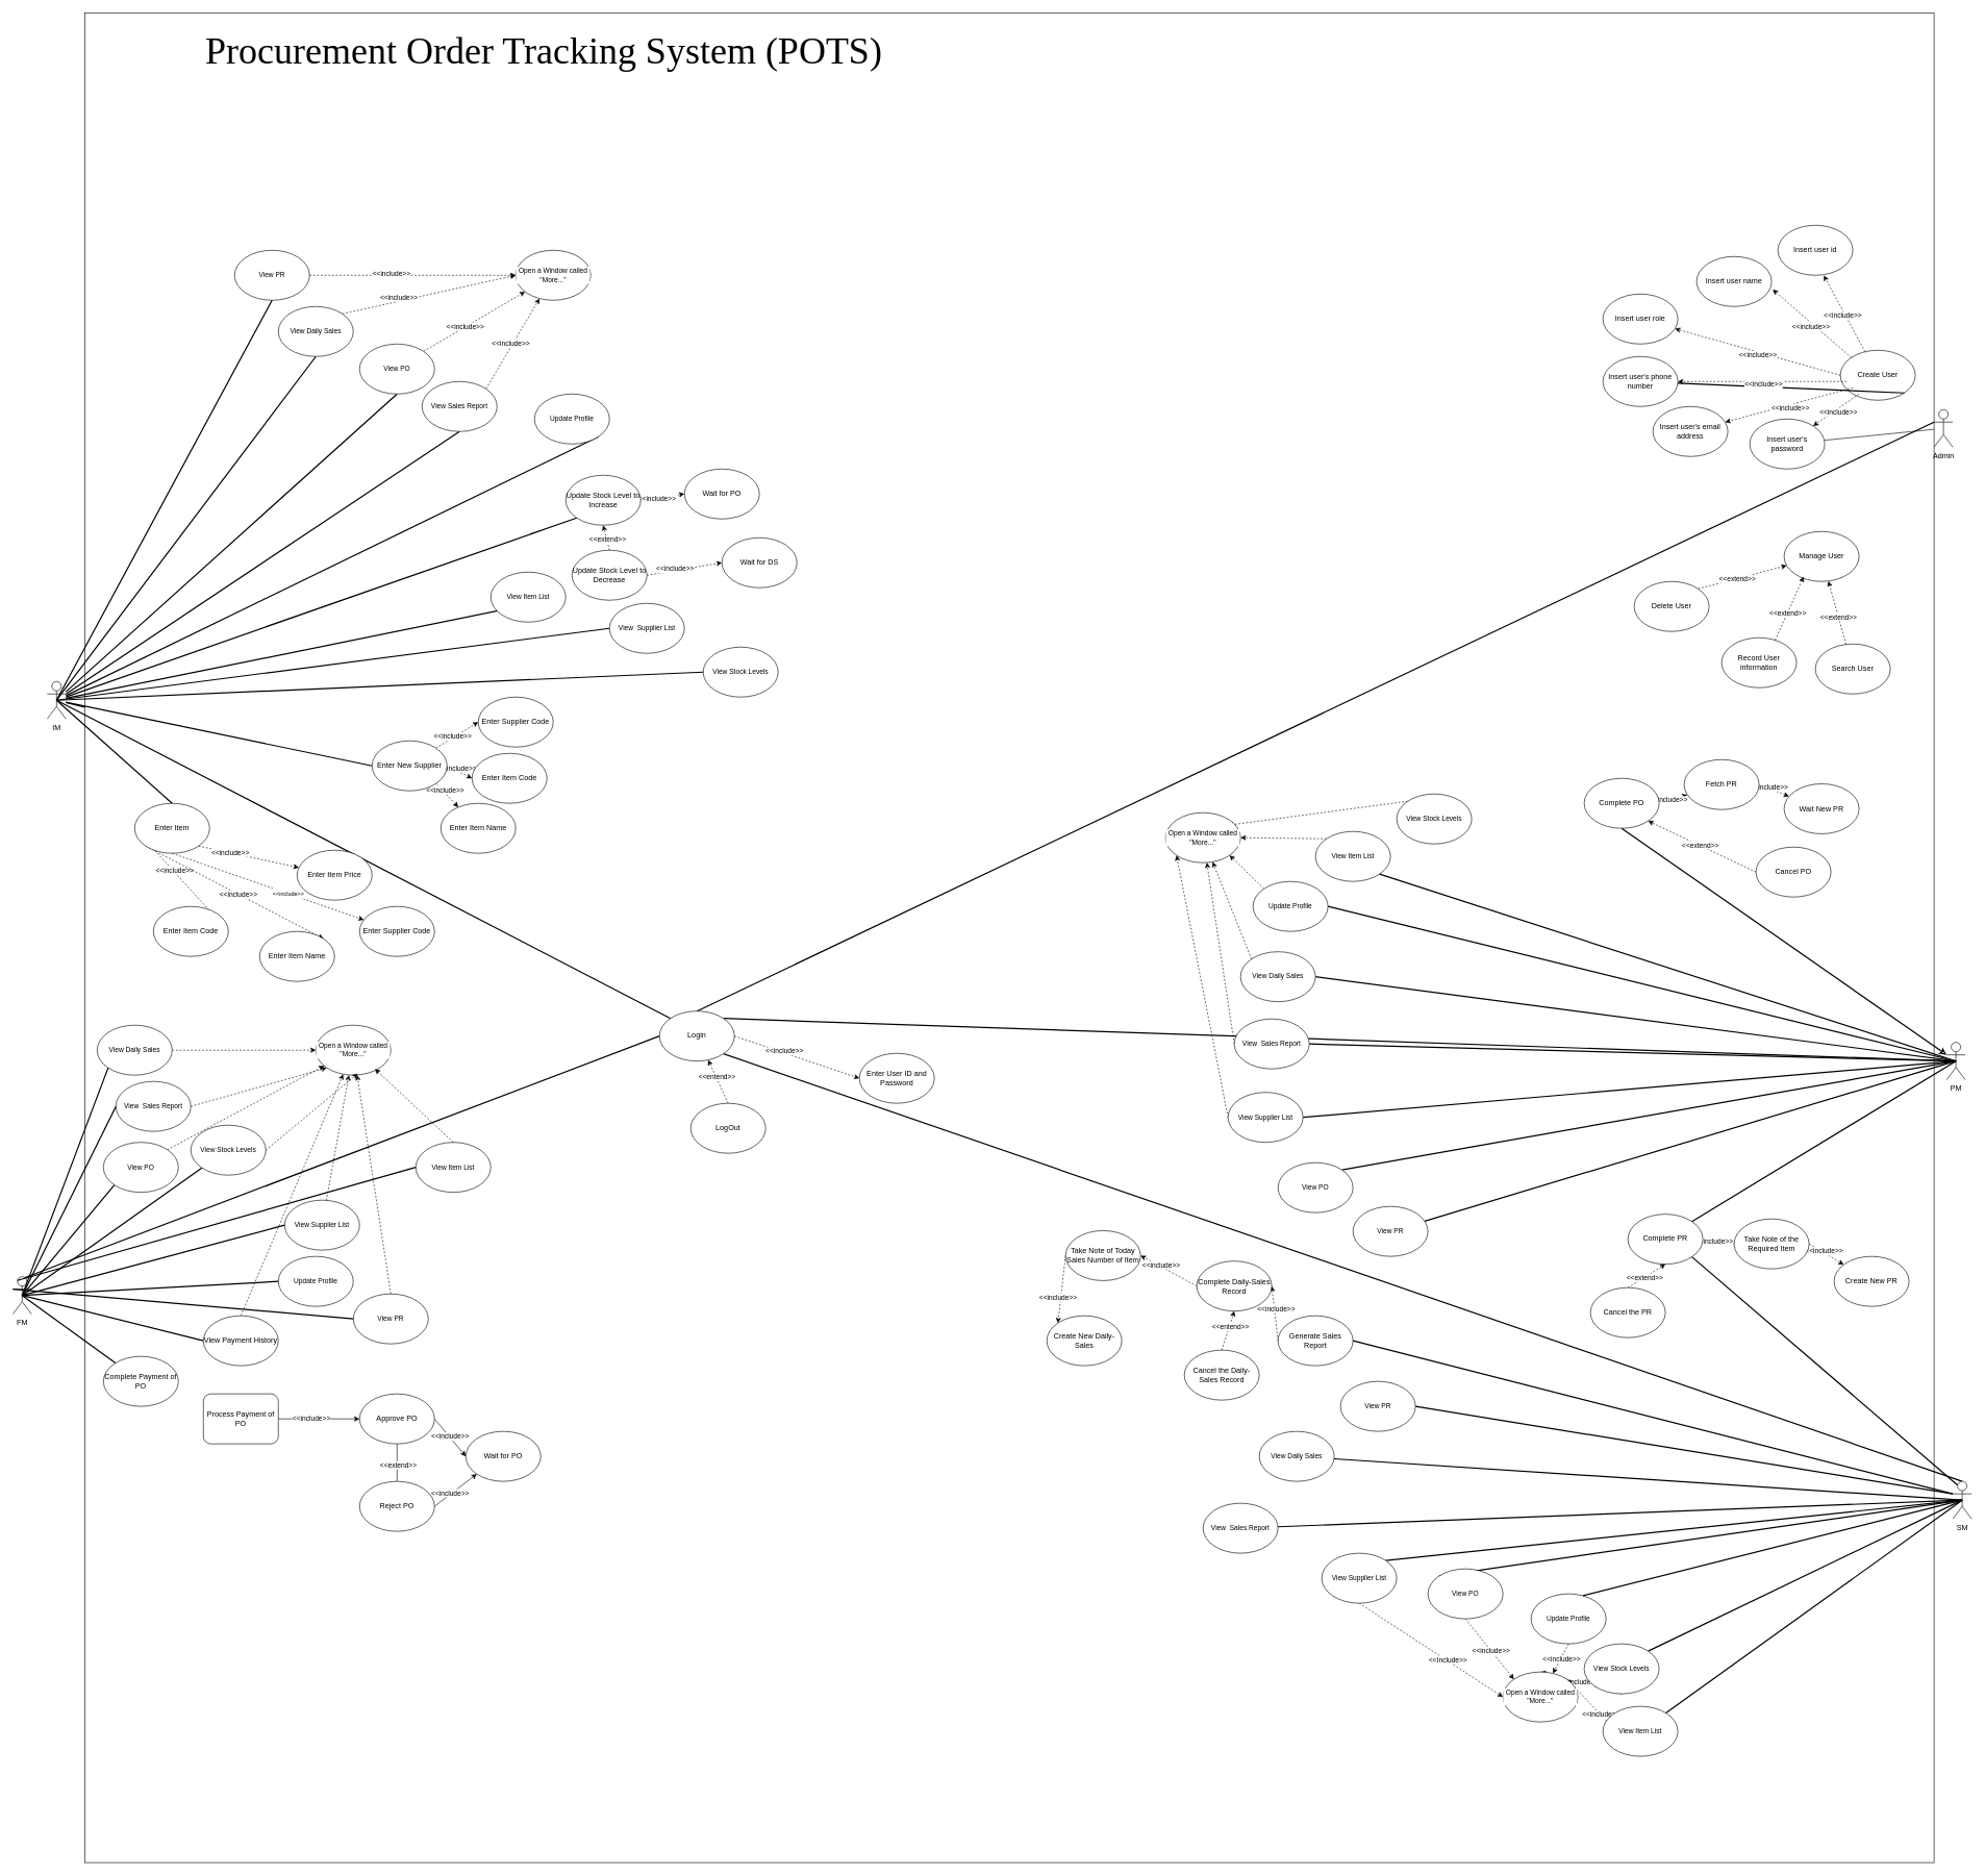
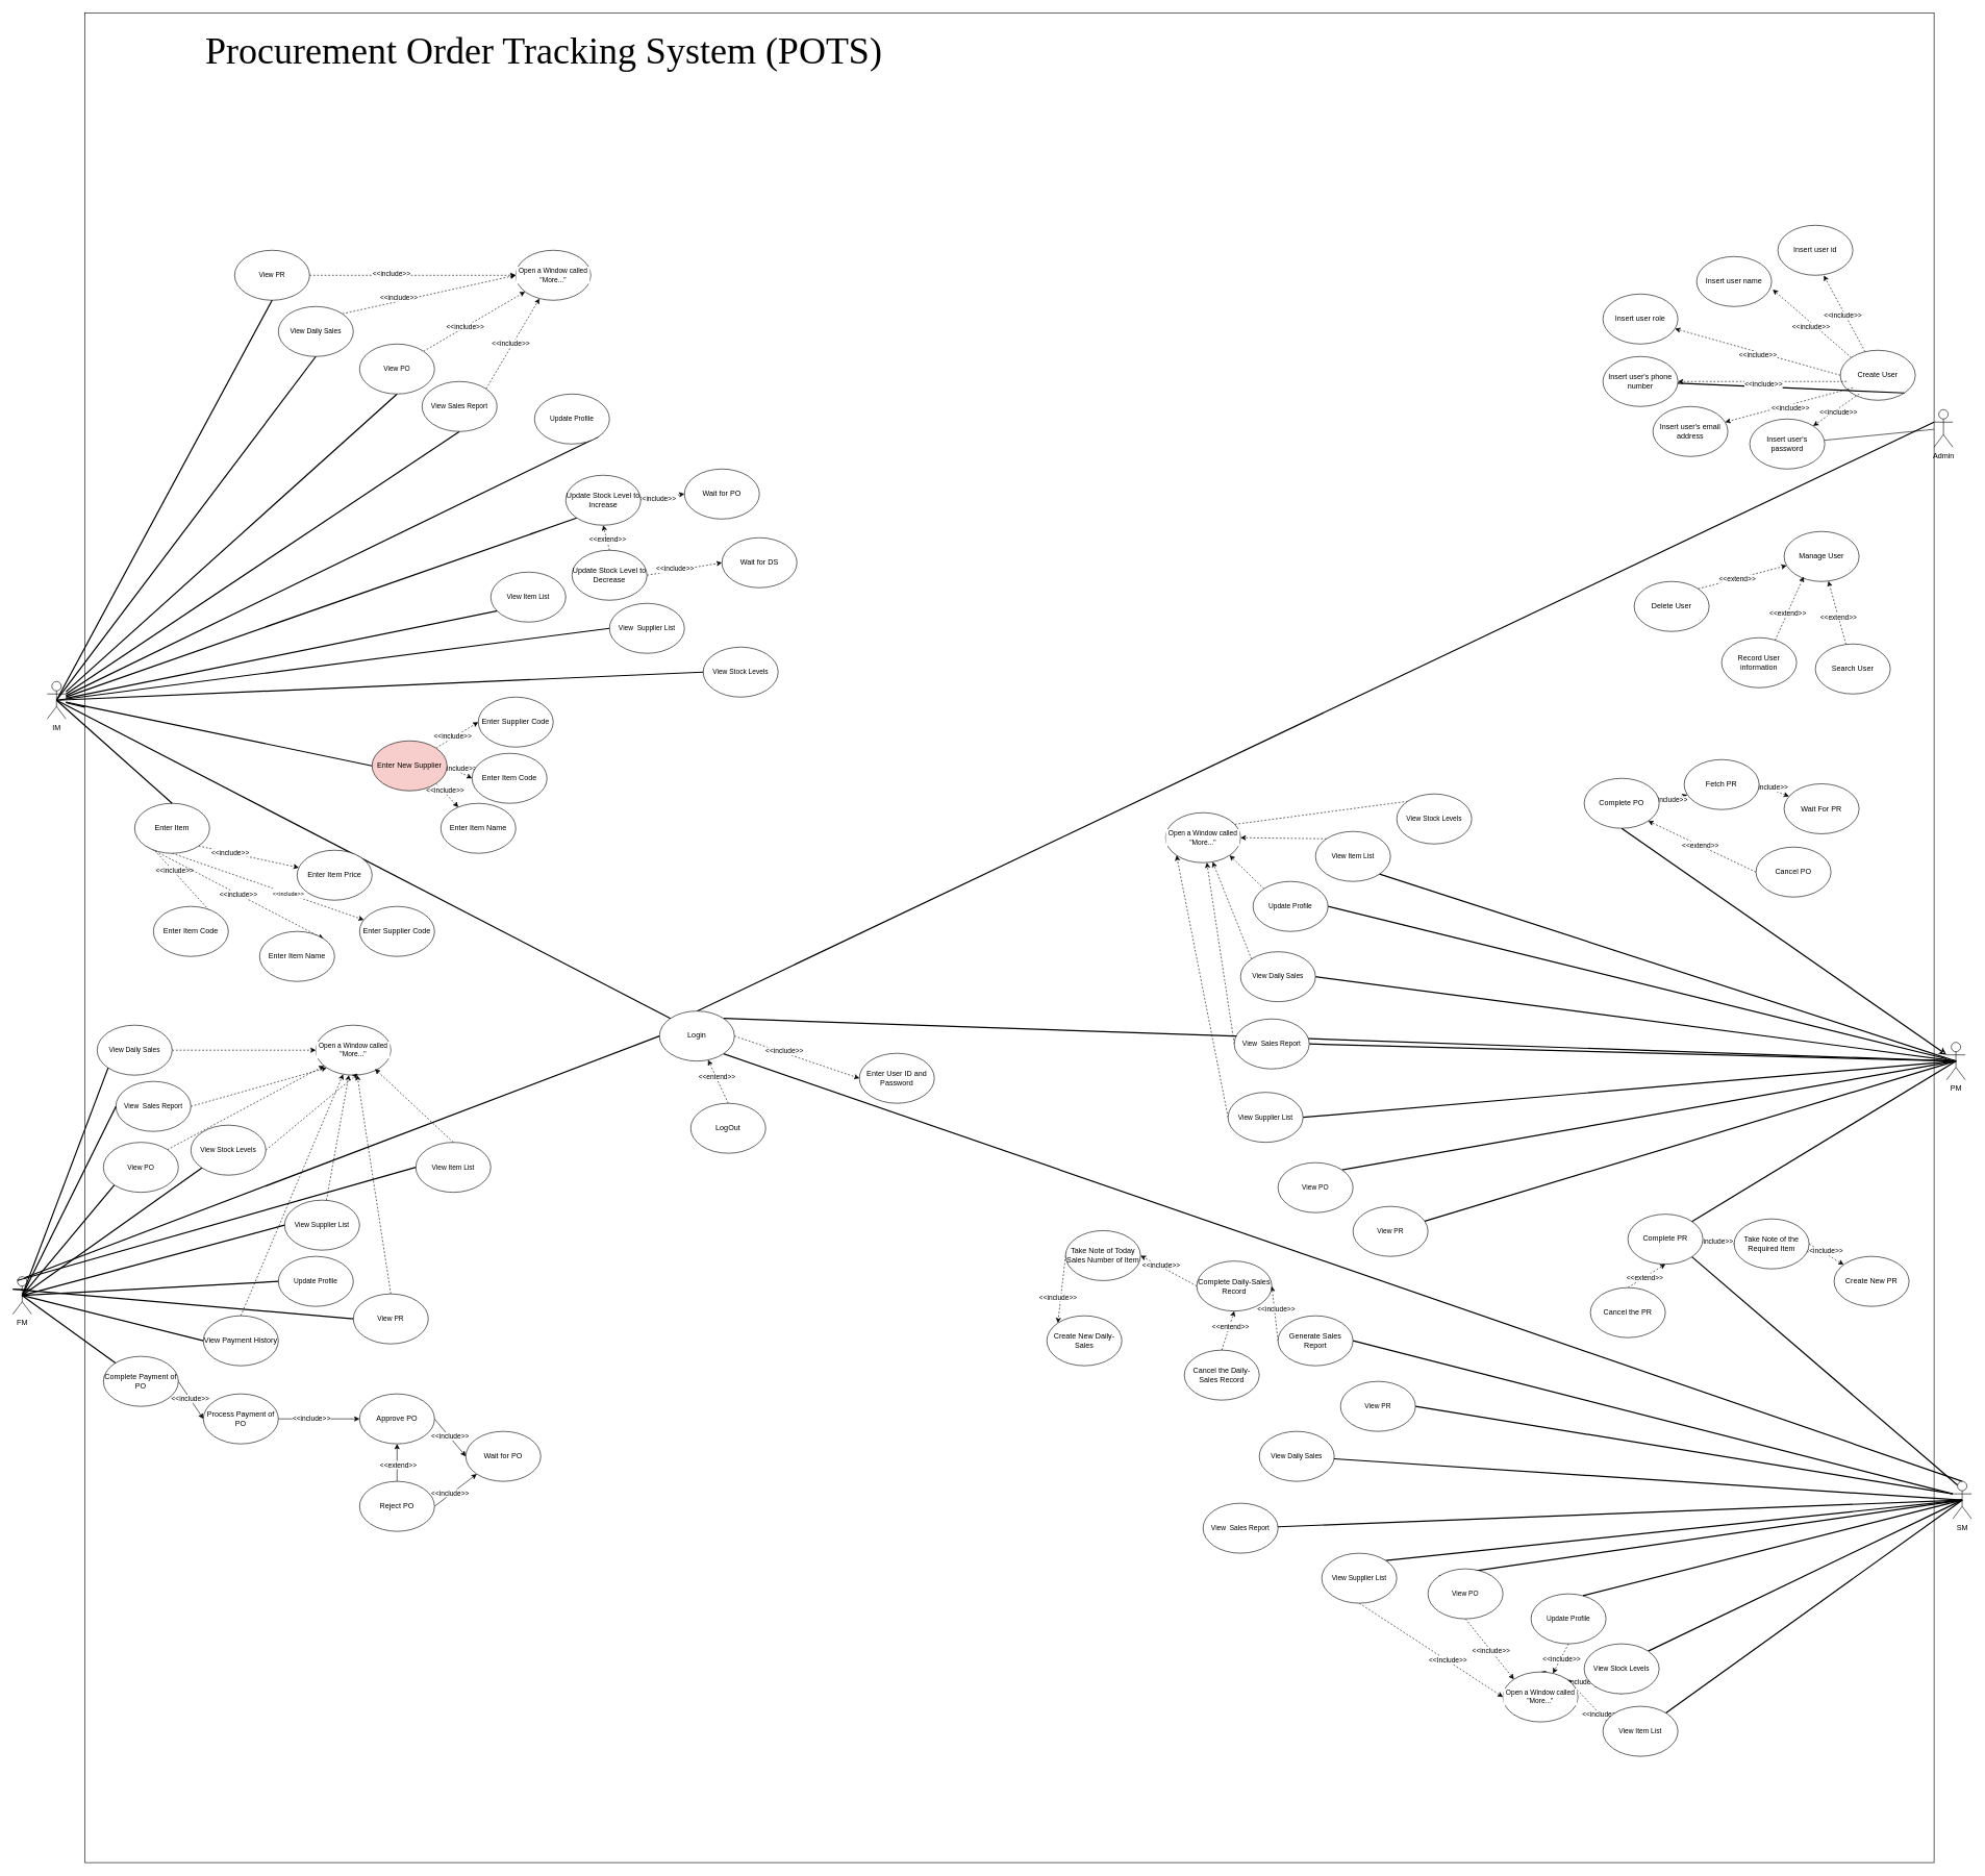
- <mxCell id="23" value="Enter New Supplier" style="ellipse;whiteSpace=wrap;html=1;" parent="1" vertex="1"><mxGeometry x="595" y="1185" width="120" height="80" as="geometry" /></mxCell>
+ <mxCell id="23" value="Enter New Supplier" style="ellipse;whiteSpace=wrap;html=1;fillColor=#f8cecc;" parent="1" vertex="1"><mxGeometry x="595" y="1185" width="120" height="80" as="geometry" /></mxCell>
- <mxCell id="117" value="Wait New PR" style="ellipse;whiteSpace=wrap;html=1;" parent="1" vertex="1"><mxGeometry x="2855" y="1253.77" width="120" height="80" as="geometry" /></mxCell>
+ <mxCell id="117" value="Wait For PR" style="ellipse;whiteSpace=wrap;html=1;" parent="1" vertex="1"><mxGeometry x="2855" y="1253.77" width="120" height="80" as="geometry" /></mxCell>
+ <mxCell id="24" style="rounded=0;orthogonalLoop=1;jettySize=auto;html=1;exitX=1;exitY=0.5;exitDx=0;exitDy=0;entryX=0;entryY=0.5;entryDx=0;entryDy=0;" parent="1" source="26" target="29" edge="1"><mxGeometry relative="1" as="geometry" /></mxCell>
+ <mxCell id="25" value="&amp;lt;&amp;lt;include&amp;gt;&amp;gt;" style="edgeLabel;html=1;align=center;verticalAlign=middle;resizable=0;points=[];" parent="24" connectable="0" vertex="1"><mxGeometry x="-0.088" relative="1" as="geometry"><mxPoint as="offset" /></mxGeometry></mxCell>
- <mxCell id="29" value="Process Payment of PO" style="whiteSpace=wrap;html=1;rounded=1;" parent="1" vertex="1"><mxGeometry x="325" y="2230" width="120" height="80" as="geometry" /></mxCell>
+ <mxCell id="29" value="Process Payment of PO" style="ellipse;whiteSpace=wrap;html=1;" parent="1" vertex="1"><mxGeometry x="325" y="2230" width="120" height="80" as="geometry" /></mxCell>
- <mxCell id="33" style="edgeStyle=orthogonalEdgeStyle;rounded=0;orthogonalLoop=1;jettySize=auto;html=1;exitX=0.5;exitY=0;exitDx=0;exitDy=0;entryX=0.5;entryY=1;entryDx=0;entryDy=0;endArrow=none;" parent="1" source="37" target="32" edge="1"><mxGeometry relative="1" as="geometry" /></mxCell>
+ <mxCell id="33" style="edgeStyle=orthogonalEdgeStyle;rounded=0;orthogonalLoop=1;jettySize=auto;html=1;exitX=0.5;exitY=0;exitDx=0;exitDy=0;entryX=0.5;entryY=1;entryDx=0;entryDy=0;" parent="1" source="37" target="32" edge="1"><mxGeometry relative="1" as="geometry" /></mxCell>
